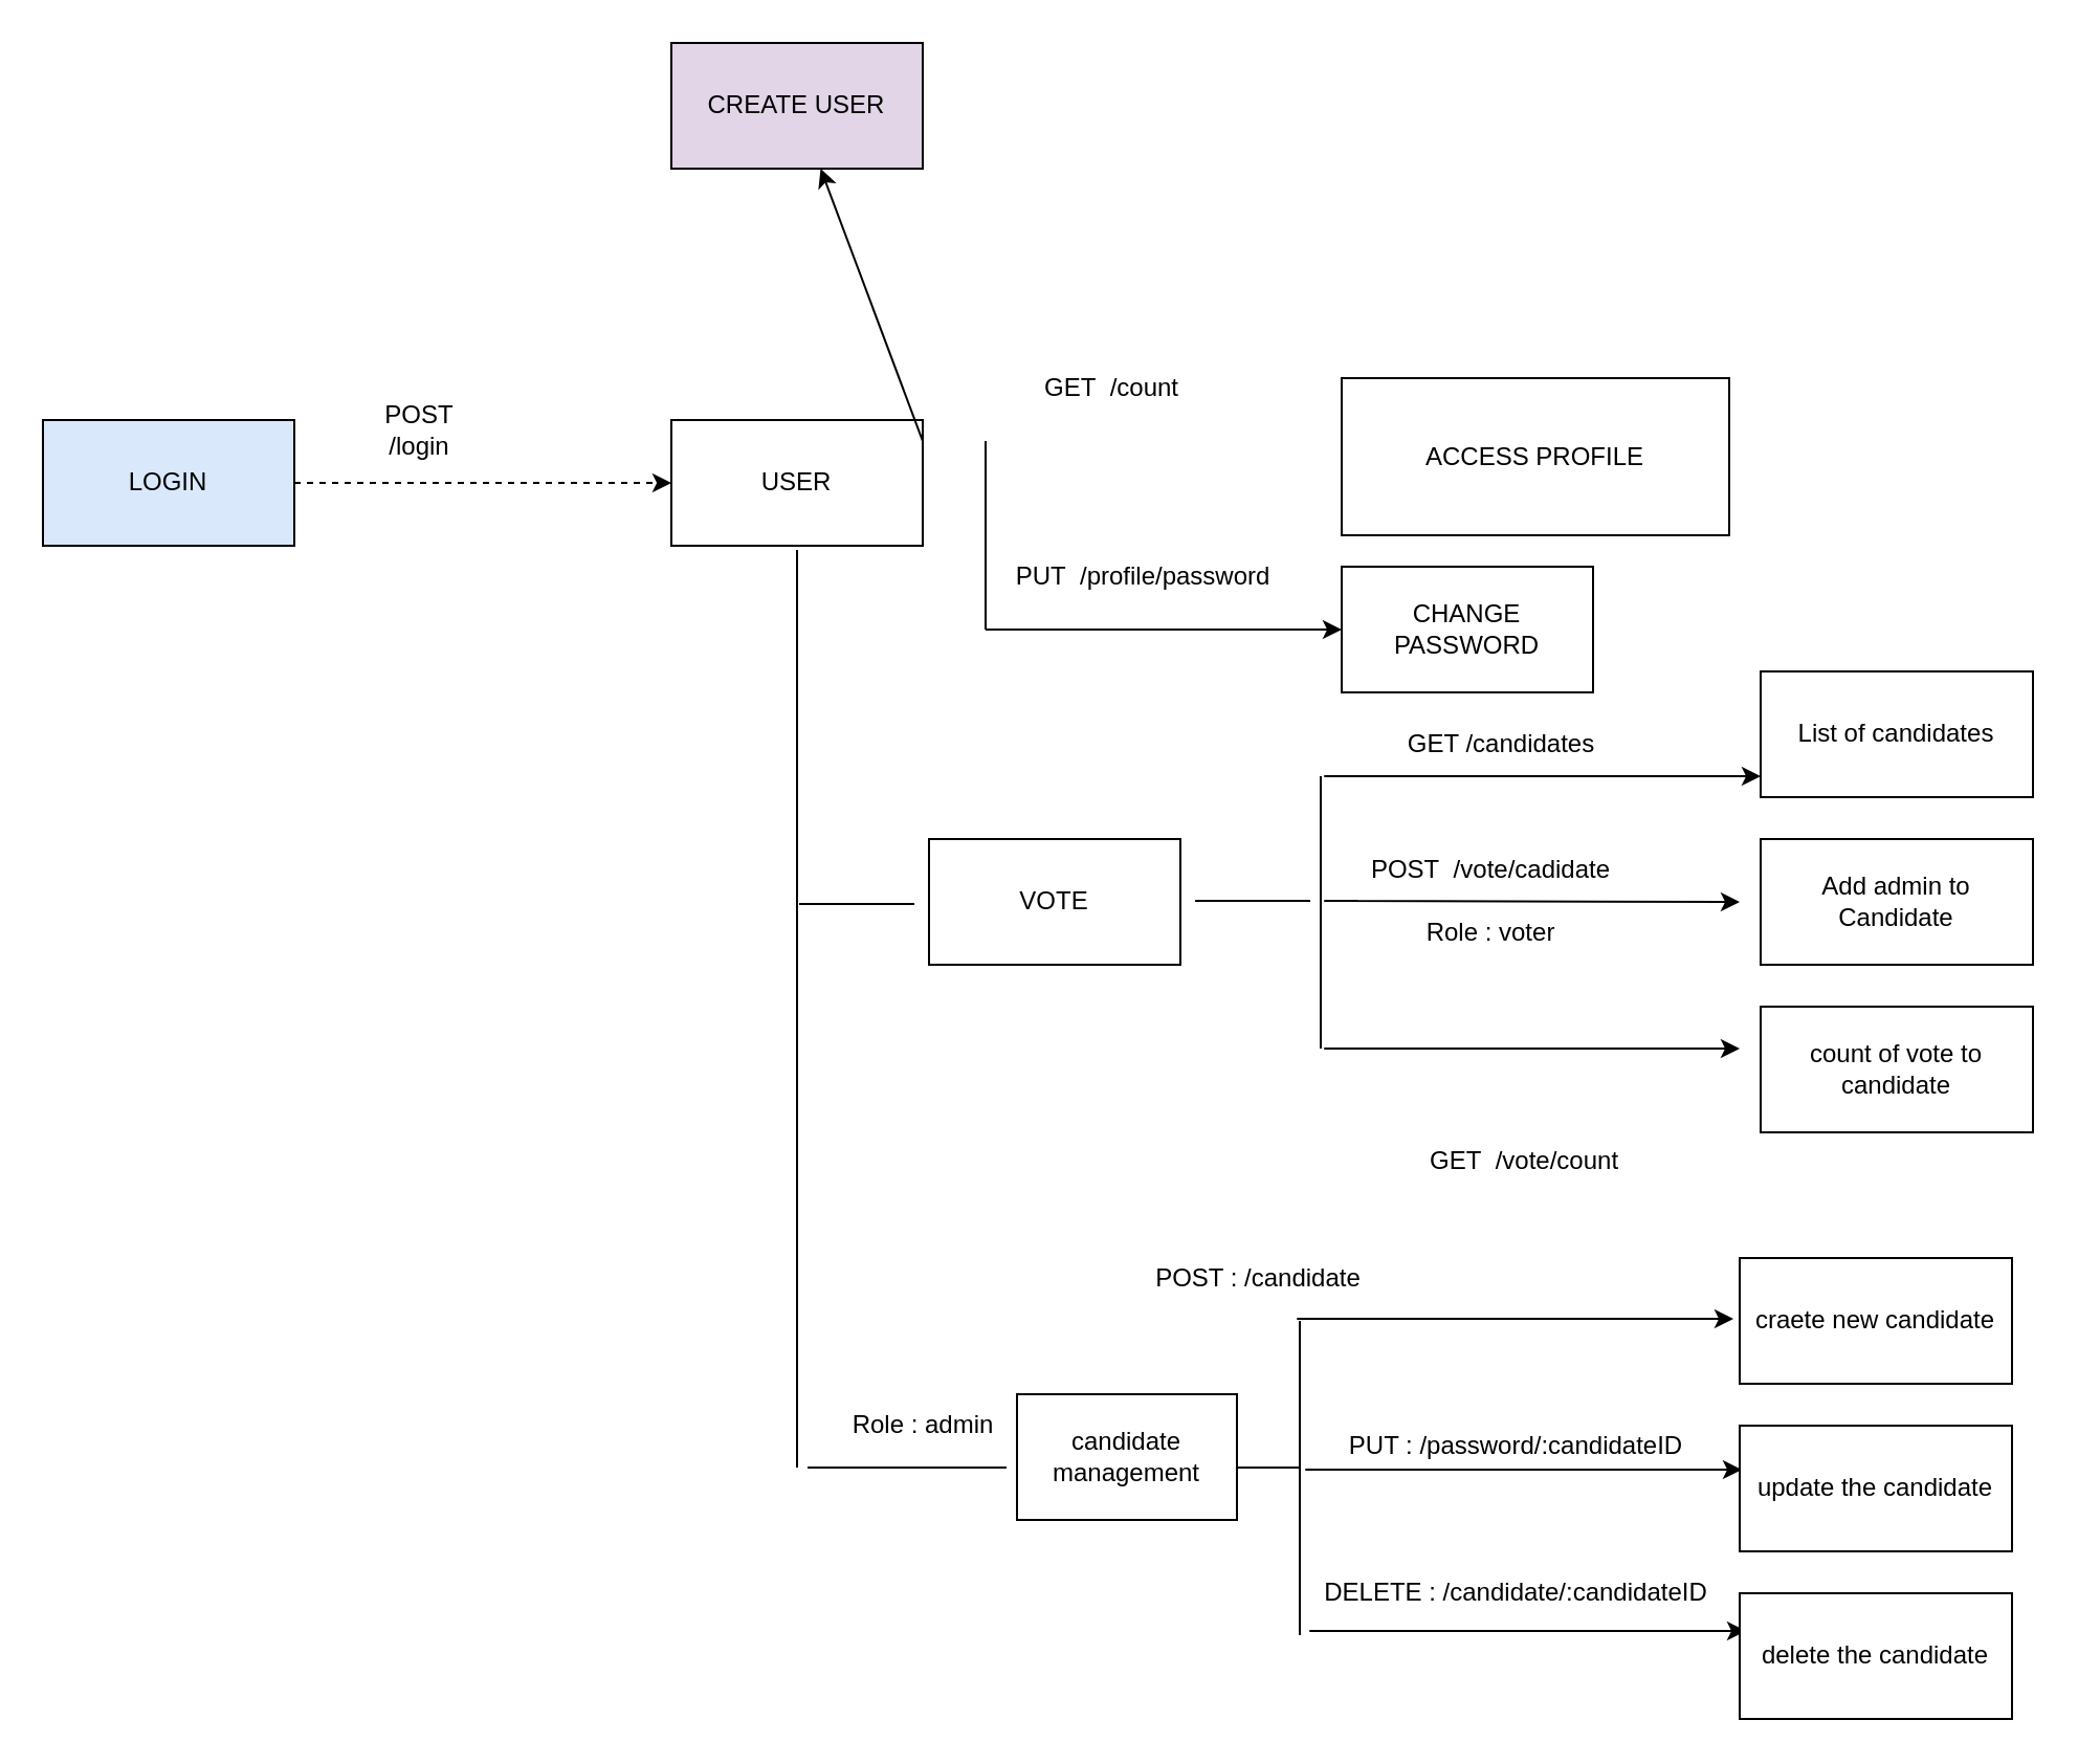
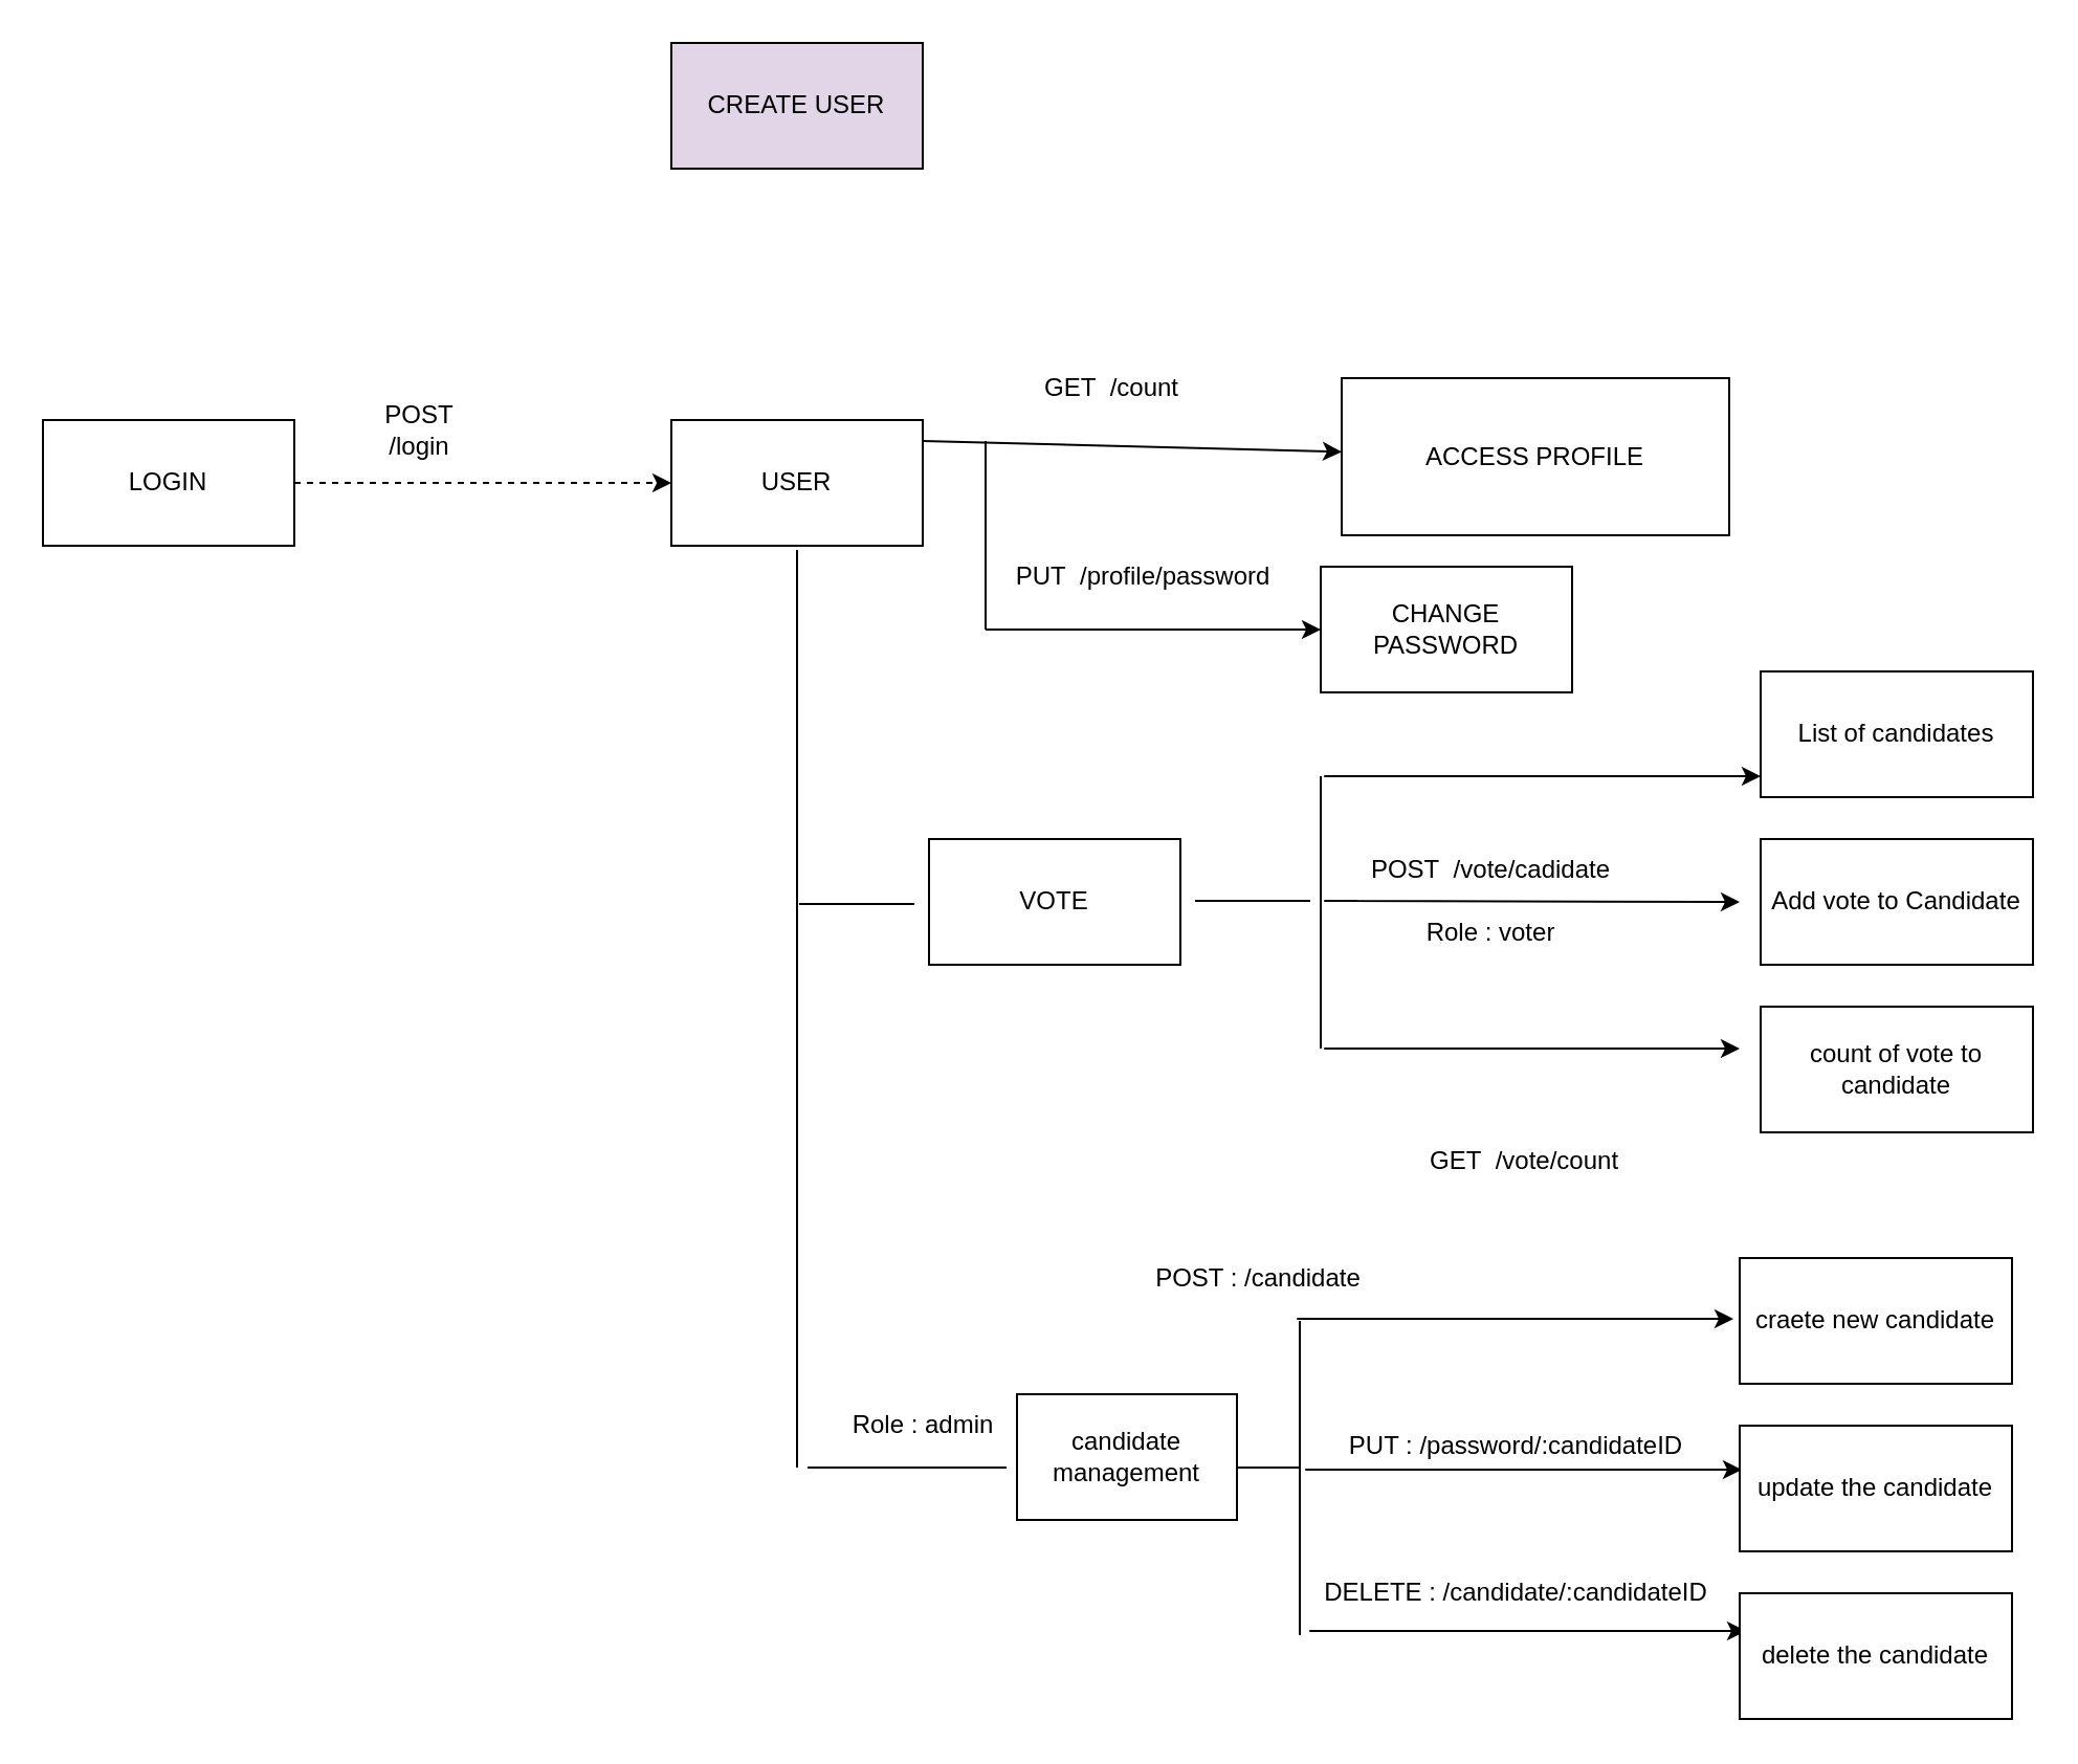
- <mxCell id="16" value="" style="endArrow=classic;html=1;exitX=1;exitY=0.167;exitDx=0;exitDy=0;exitPerimeter=0;" edge="1" parent="1" source="3" target="2"><mxGeometry width="50" height="50" relative="1" as="geometry"><mxPoint x="400" y="220" as="sourcePoint" /><mxPoint x="450" y="170" as="targetPoint" /></mxGeometry></mxCell>
+ <mxCell id="16" value="" style="endArrow=classic;html=1;exitX=1;exitY=0.167;exitDx=0;exitDy=0;exitPerimeter=0;" edge="1" parent="1" source="3" target="5"><mxGeometry width="50" height="50" relative="1" as="geometry"><mxPoint x="400" y="220" as="sourcePoint" /><mxPoint x="450" y="170" as="targetPoint" /></mxGeometry></mxCell>
- <mxCell id="9" value="LOGIN" style="rounded=0;whiteSpace=wrap;html=1;fillColor=#dae8fc;" vertex="1" parent="1"><mxGeometry x="20" y="200" width="120" height="60" as="geometry" /></mxCell>
+ <mxCell id="9" value="LOGIN" style="rounded=0;whiteSpace=wrap;html=1;" vertex="1" parent="1"><mxGeometry x="20" y="200" width="120" height="60" as="geometry" /></mxCell>
- <mxCell id="7" value="CHANGE PASSWORD" style="rounded=0;whiteSpace=wrap;html=1;" vertex="1" parent="1"><mxGeometry x="640" y="270" width="120" height="60" as="geometry" /></mxCell>
+ <mxCell id="7" value="CHANGE PASSWORD" style="rounded=0;whiteSpace=wrap;html=1;" vertex="1" parent="1"><mxGeometry x="630" y="270" width="120" height="60" as="geometry" /></mxCell>
- <mxCell id="25" value="GET /candidates" style="text;html=1;align=center;verticalAlign=middle;resizable=0;points=[];autosize=1;strokeColor=none;fillColor=none;" vertex="1" parent="1"><mxGeometry x="661" y="340" width="110" height="30" as="geometry" /></mxCell>
- <mxCell id="23" value="Add admin to Candidate" style="rounded=0;whiteSpace=wrap;html=1;" vertex="1" parent="1"><mxGeometry x="840" y="400" width="130" height="60" as="geometry" /></mxCell>
+ <mxCell id="23" value="Add vote to Candidate" style="rounded=0;whiteSpace=wrap;html=1;" vertex="1" parent="1"><mxGeometry x="840" y="400" width="130" height="60" as="geometry" /></mxCell>
